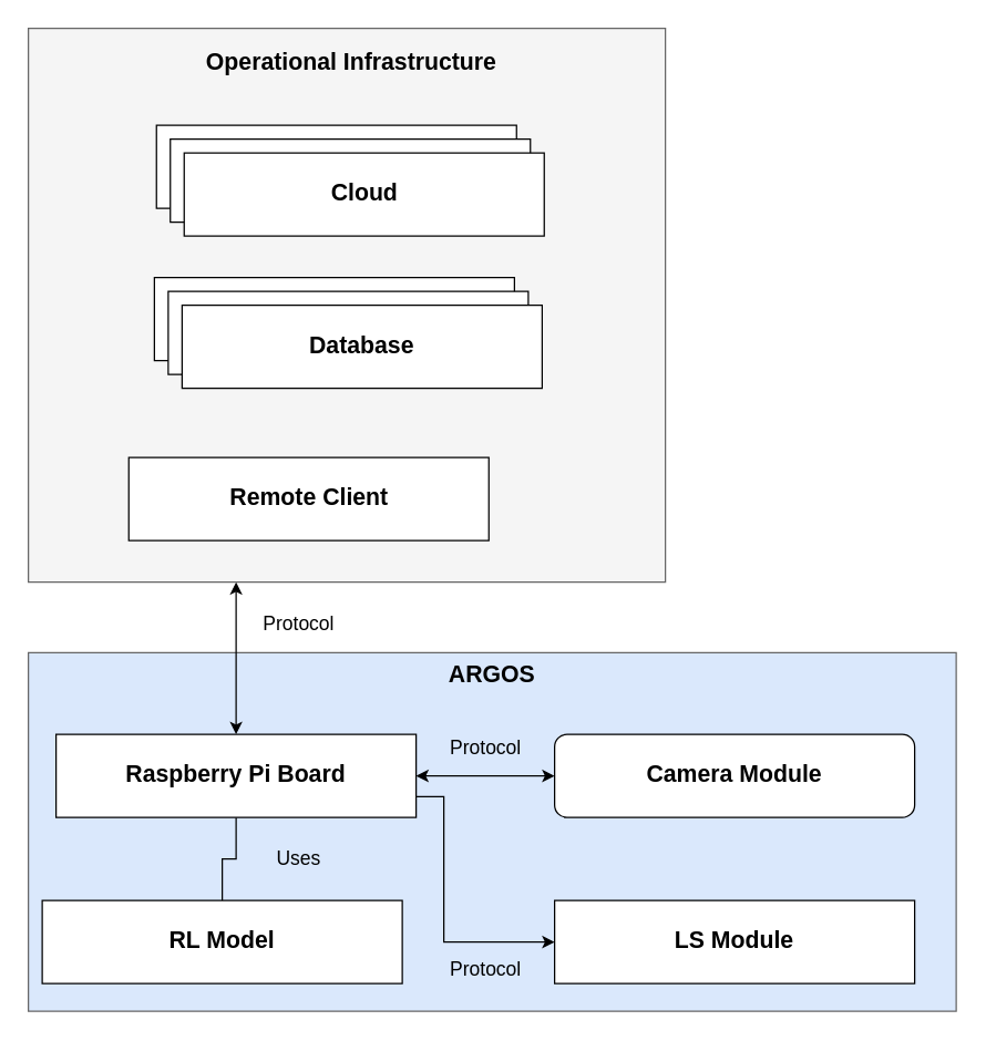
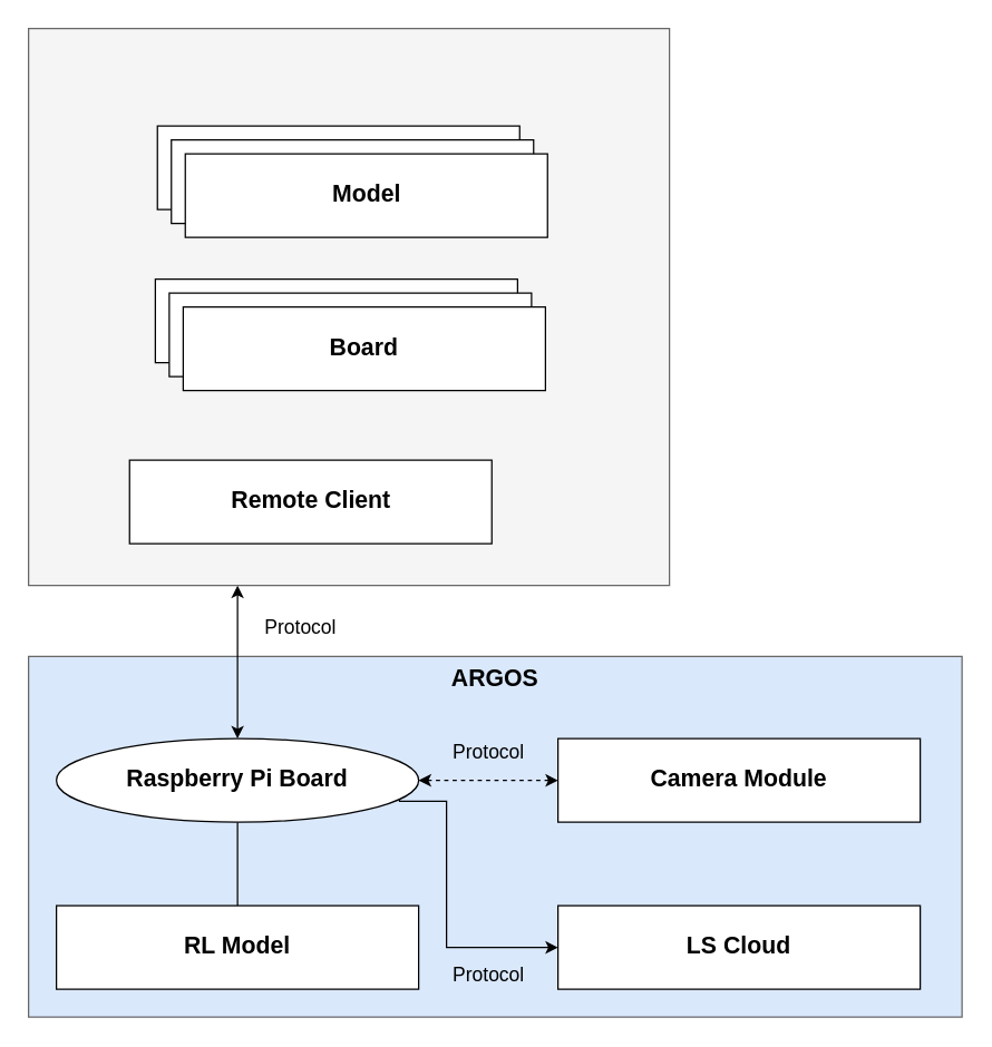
- <mxCell id="21" value="&lt;font style=&quot;font-size: 17px&quot;&gt;&lt;b&gt;Operational Infrastructure&lt;/b&gt;&lt;/font&gt;" style="text;html=1;strokeColor=none;fillColor=none;align=center;verticalAlign=middle;whiteSpace=wrap;rounded=0;" parent="1" vertex="1"><mxGeometry x="147" y="30" width="213" height="30" as="geometry" /></mxCell>
- <mxCell id="16" value="&lt;b style=&quot;white-space: normal ; font-size: 17px&quot;&gt;Cloud&lt;/b&gt;" style="rounded=0;whiteSpace=wrap;html=1;" parent="13" vertex="1"><mxGeometry x="20" y="20" width="260" height="60" as="geometry" /></mxCell>
+ <mxCell id="16" value="&lt;b style=&quot;white-space: normal ; font-size: 17px&quot;&gt;Model&lt;/b&gt;" style="rounded=0;whiteSpace=wrap;html=1;" parent="13" vertex="1"><mxGeometry x="20" y="20" width="260" height="60" as="geometry" /></mxCell>
- <mxCell id="20" value="&lt;b style=&quot;font-size: 17px ; white-space: normal&quot;&gt;Database&lt;/b&gt;" style="rounded=0;whiteSpace=wrap;html=1;" parent="17" vertex="1"><mxGeometry x="20" y="20" width="260" height="60" as="geometry" /></mxCell>
+ <mxCell id="20" value="&lt;b style=&quot;font-size: 17px ; white-space: normal&quot;&gt;Board&lt;/b&gt;" style="rounded=0;whiteSpace=wrap;html=1;" parent="17" vertex="1"><mxGeometry x="20" y="20" width="260" height="60" as="geometry" /></mxCell>
- <mxCell id="6" value="&lt;b style=&quot;font-size: 17px ; white-space: normal&quot;&gt;Raspberry Pi Board&lt;/b&gt;" style="rounded=0;whiteSpace=wrap;html=1;" parent="1" vertex="1"><mxGeometry x="40" y="530" width="260" height="60" as="geometry" /></mxCell>
+ <mxCell id="6" value="&lt;b style=&quot;font-size: 17px ; white-space: normal&quot;&gt;Raspberry Pi Board&lt;/b&gt;" style="ellipse;whiteSpace=wrap;html=1;" parent="1" vertex="1"><mxGeometry x="40" y="530" width="260" height="60" as="geometry" /></mxCell>
- <mxCell id="4" style="edgeStyle=orthogonalEdgeStyle;rounded=0;orthogonalLoop=1;jettySize=auto;html=1;exitX=1;exitY=0.5;exitDx=0;exitDy=0;entryX=0;entryY=0.5;entryDx=0;entryDy=0;startArrow=classic;startFill=1;endArrow=classic;endFill=1;" parent="1" source="6" target="7" edge="1"><mxGeometry relative="1" as="geometry" /></mxCell>
+ <mxCell id="4" style="edgeStyle=orthogonalEdgeStyle;rounded=0;orthogonalLoop=1;jettySize=auto;html=1;exitX=1;exitY=0.5;exitDx=0;exitDy=0;entryX=0;entryY=0.5;entryDx=0;entryDy=0;startArrow=classic;startFill=1;endArrow=classic;endFill=1;dashed=1;" parent="1" source="6" target="7" edge="1"><mxGeometry relative="1" as="geometry" /></mxCell>
- <mxCell id="7" value="&lt;b style=&quot;white-space: normal ; font-size: 17px&quot;&gt;Camera Module&lt;/b&gt;" style="whiteSpace=wrap;html=1;rounded=1;" parent="1" vertex="1"><mxGeometry x="400" y="530" width="260" height="60" as="geometry" /></mxCell>
+ <mxCell id="7" value="&lt;b style=&quot;white-space: normal ; font-size: 17px&quot;&gt;Camera Module&lt;/b&gt;" style="rounded=0;whiteSpace=wrap;html=1;" parent="1" vertex="1"><mxGeometry x="400" y="530" width="260" height="60" as="geometry" /></mxCell>
- <mxCell id="12" value="&lt;font style=&quot;font-size: 14px&quot;&gt;Uses&lt;/font&gt;" style="text;html=1;align=center;verticalAlign=middle;resizable=0;points=[];;autosize=1;" parent="1" vertex="1"><mxGeometry x="190" y="610" width="50" height="20" as="geometry" /></mxCell>
- <mxCell id="11" value="&lt;b style=&quot;font-size: 17px ; white-space: normal&quot;&gt;RL Model&lt;/b&gt;" style="rounded=0;whiteSpace=wrap;html=1;" parent="1" vertex="1"><mxGeometry x="30" y="650" width="260" height="60" as="geometry" /></mxCell>
+ <mxCell id="11" value="&lt;b style=&quot;font-size: 17px ; white-space: normal&quot;&gt;RL Model&lt;/b&gt;" style="rounded=0;whiteSpace=wrap;html=1;" parent="1" vertex="1"><mxGeometry x="40" y="650" width="260" height="60" as="geometry" /></mxCell>
- <mxCell id="9" value="&lt;b style=&quot;font-size: 17px ; white-space: normal&quot;&gt;LS Module&lt;/b&gt;" style="rounded=0;whiteSpace=wrap;html=1;" parent="1" vertex="1"><mxGeometry x="400" y="650" width="260" height="60" as="geometry" /></mxCell>
+ <mxCell id="9" value="&lt;b style=&quot;font-size: 17px ; white-space: normal&quot;&gt;LS Cloud&lt;/b&gt;" style="rounded=0;whiteSpace=wrap;html=1;" parent="1" vertex="1"><mxGeometry x="400" y="650" width="260" height="60" as="geometry" /></mxCell>
